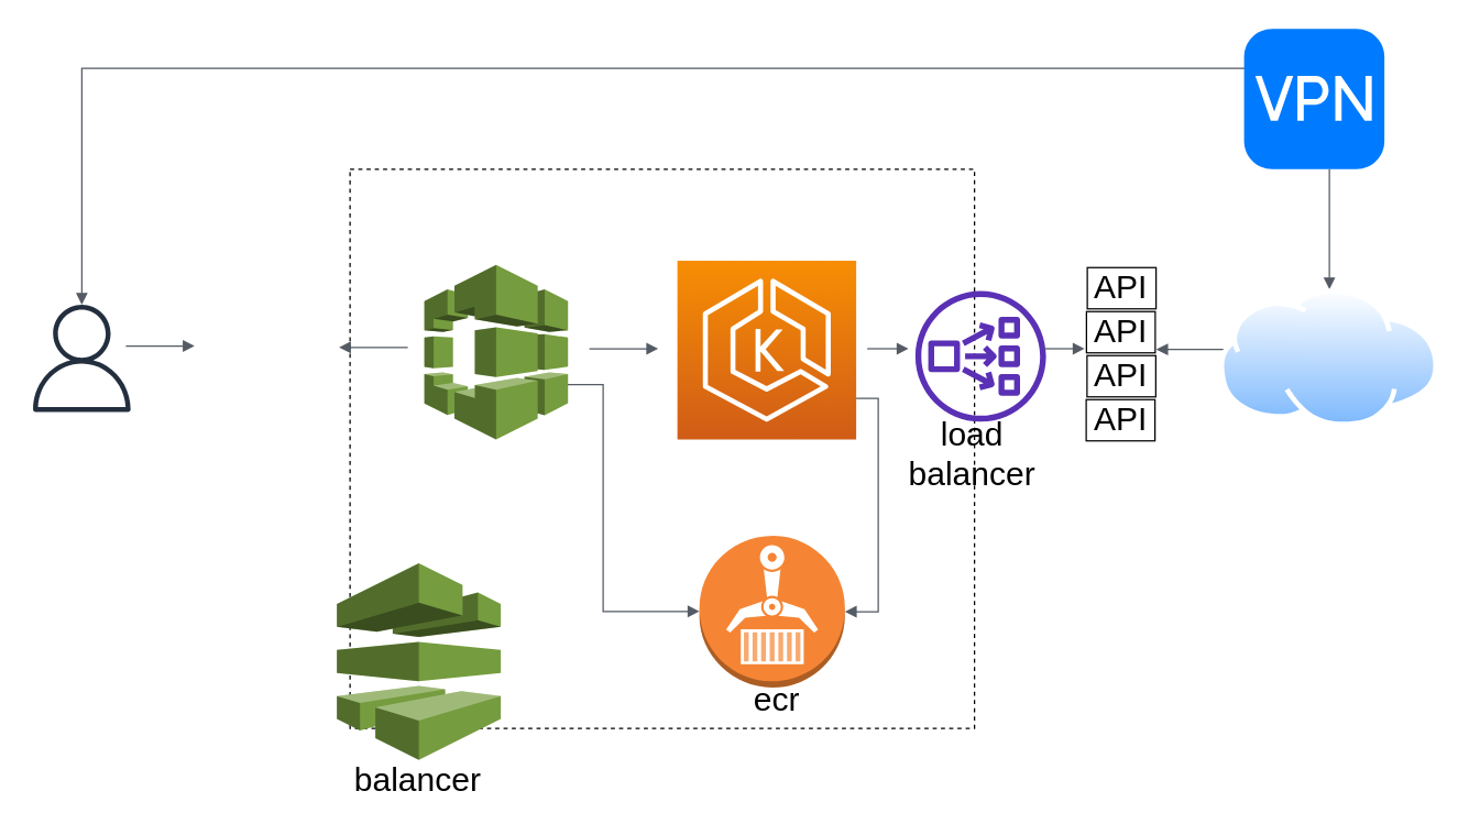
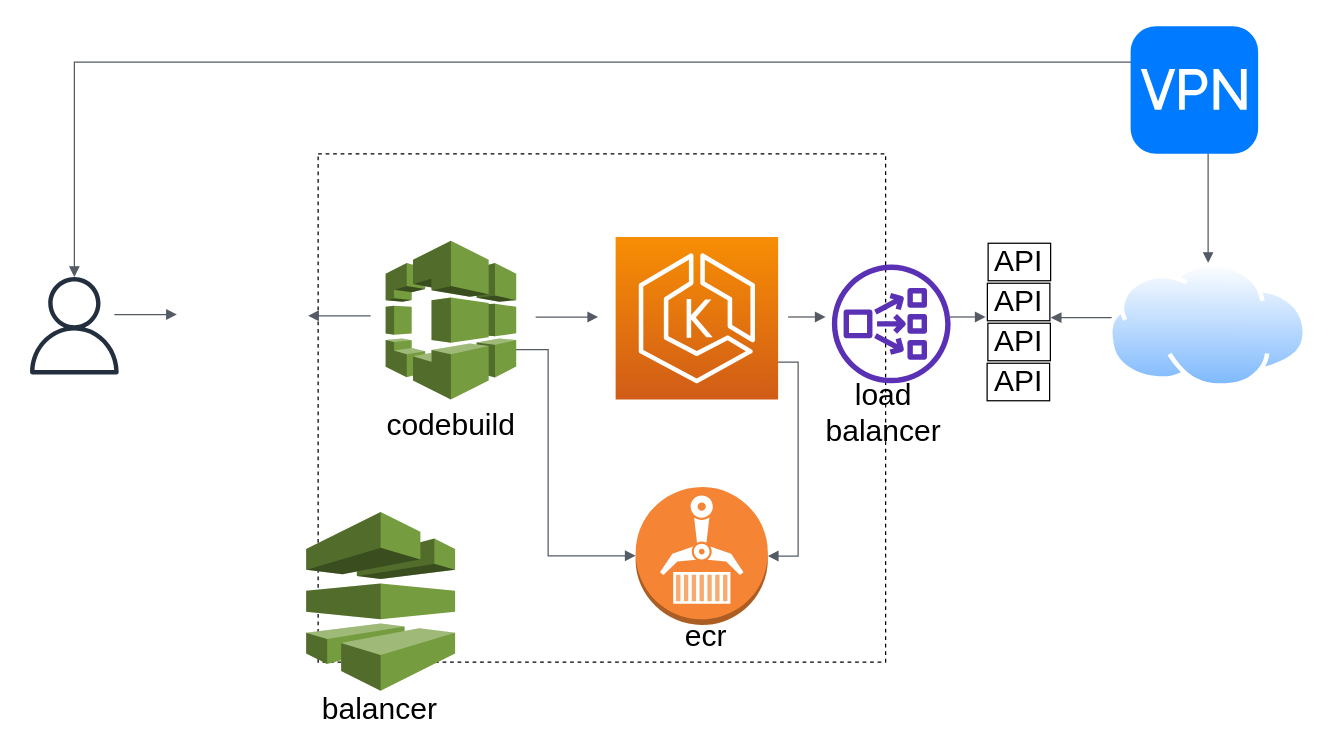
+ <mxCell id="18" value="&lt;font style=&quot;font-size: 24px&quot;&gt;codebuild&lt;/font&gt;" style="text;html=1;resizable=0;autosize=1;align=center;verticalAlign=middle;points=[];fillColor=none;strokeColor=none;rounded=0;" vertex="1" parent="1"><mxGeometry x="300.23" y="330" width="120" height="20" as="geometry" /></mxCell>
